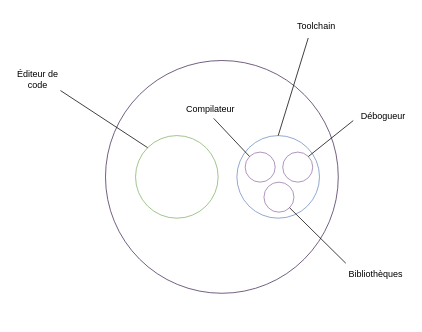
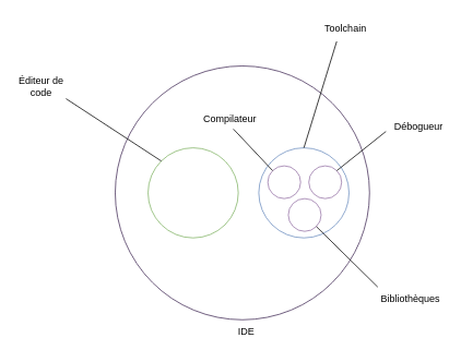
+ <mxCell id="18" value="IDE" style="text;strokeColor=none;align=center;fillColor=none;html=1;verticalAlign=middle;whiteSpace=wrap;rounded=0;" vertex="1" parent="1"><mxGeometry x="270" y="390" width="60" height="30" as="geometry" /></mxCell>
